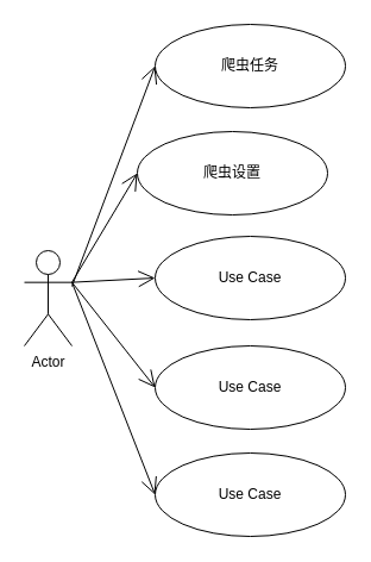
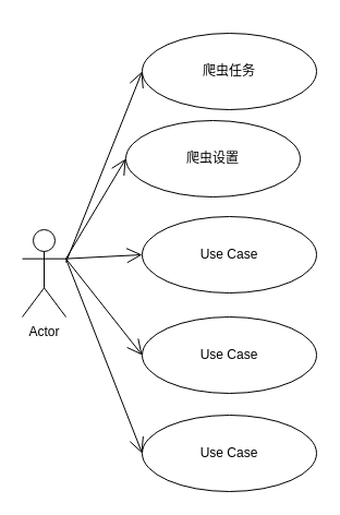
- <mxCell id="3" value="爬虫任务" style="ellipse;whiteSpace=wrap;html=1;" vertex="1" parent="1"><mxGeometry x="130" y="20" width="160" height="70" as="geometry" /></mxCell>
+ <mxCell id="3" value="爬虫任务" style="ellipse;whiteSpace=wrap;html=1;" vertex="1" parent="1"><mxGeometry x="130" y="30" width="160" height="70" as="geometry" /></mxCell>
